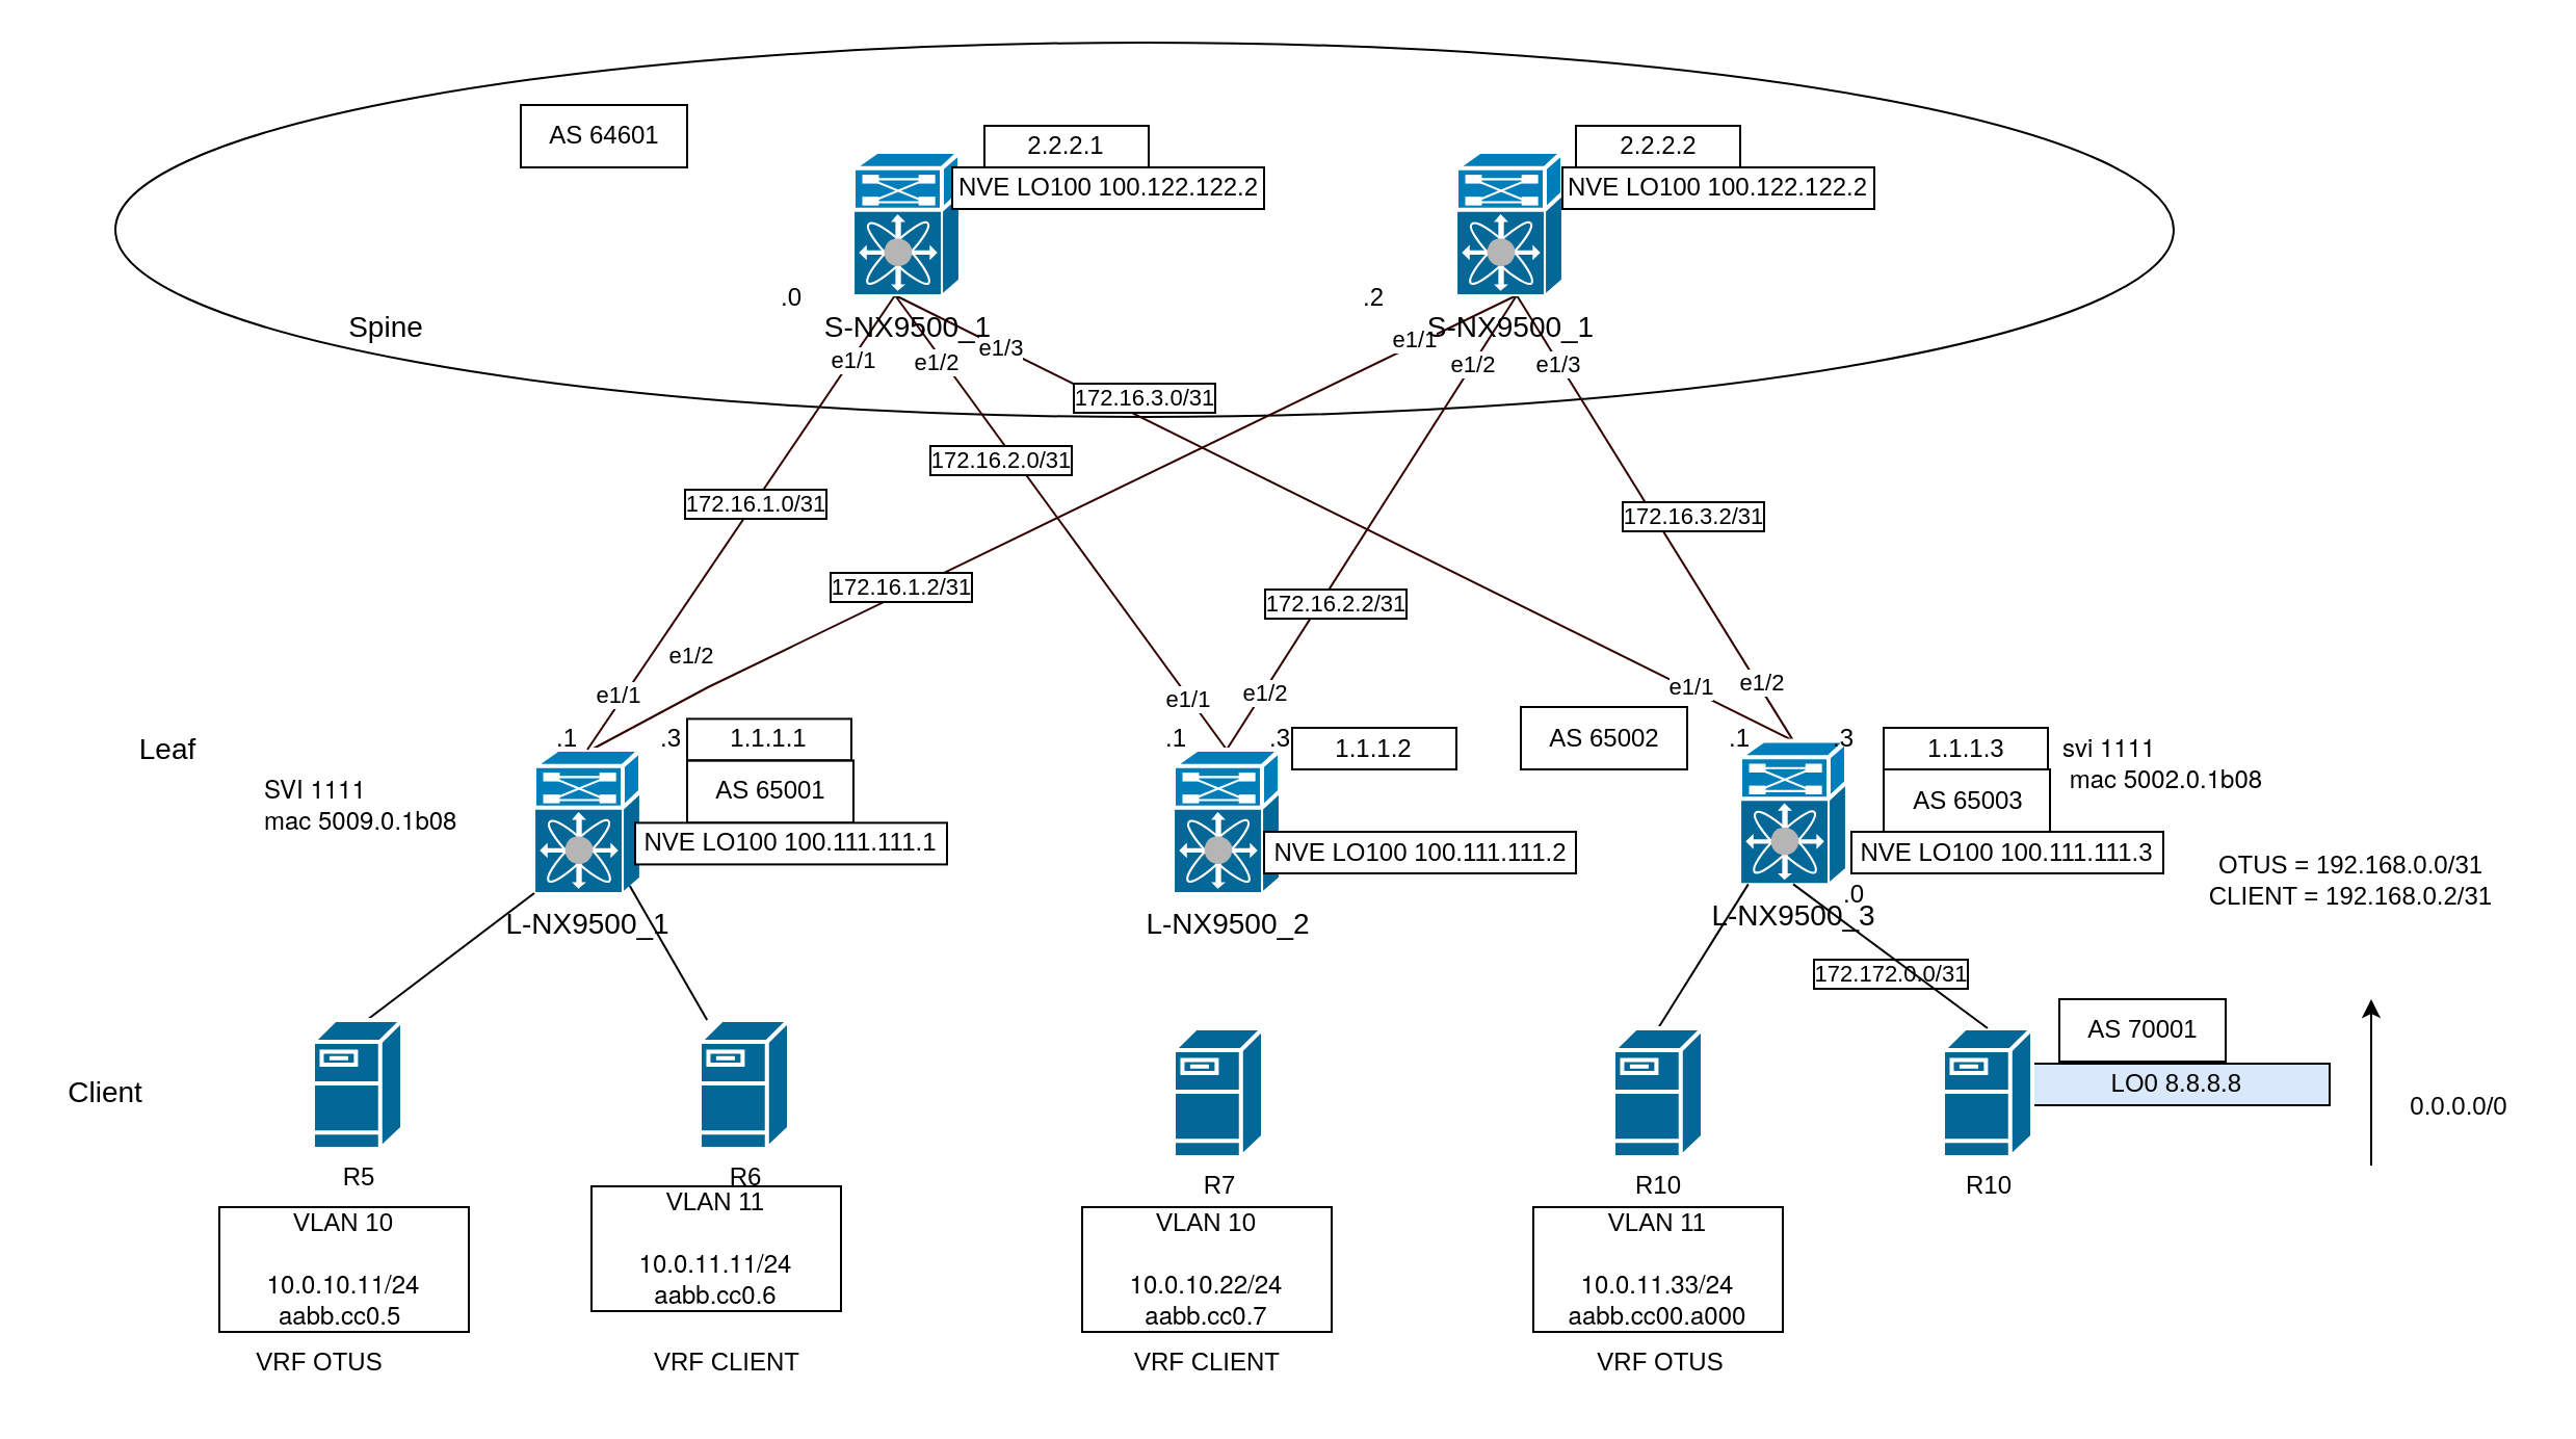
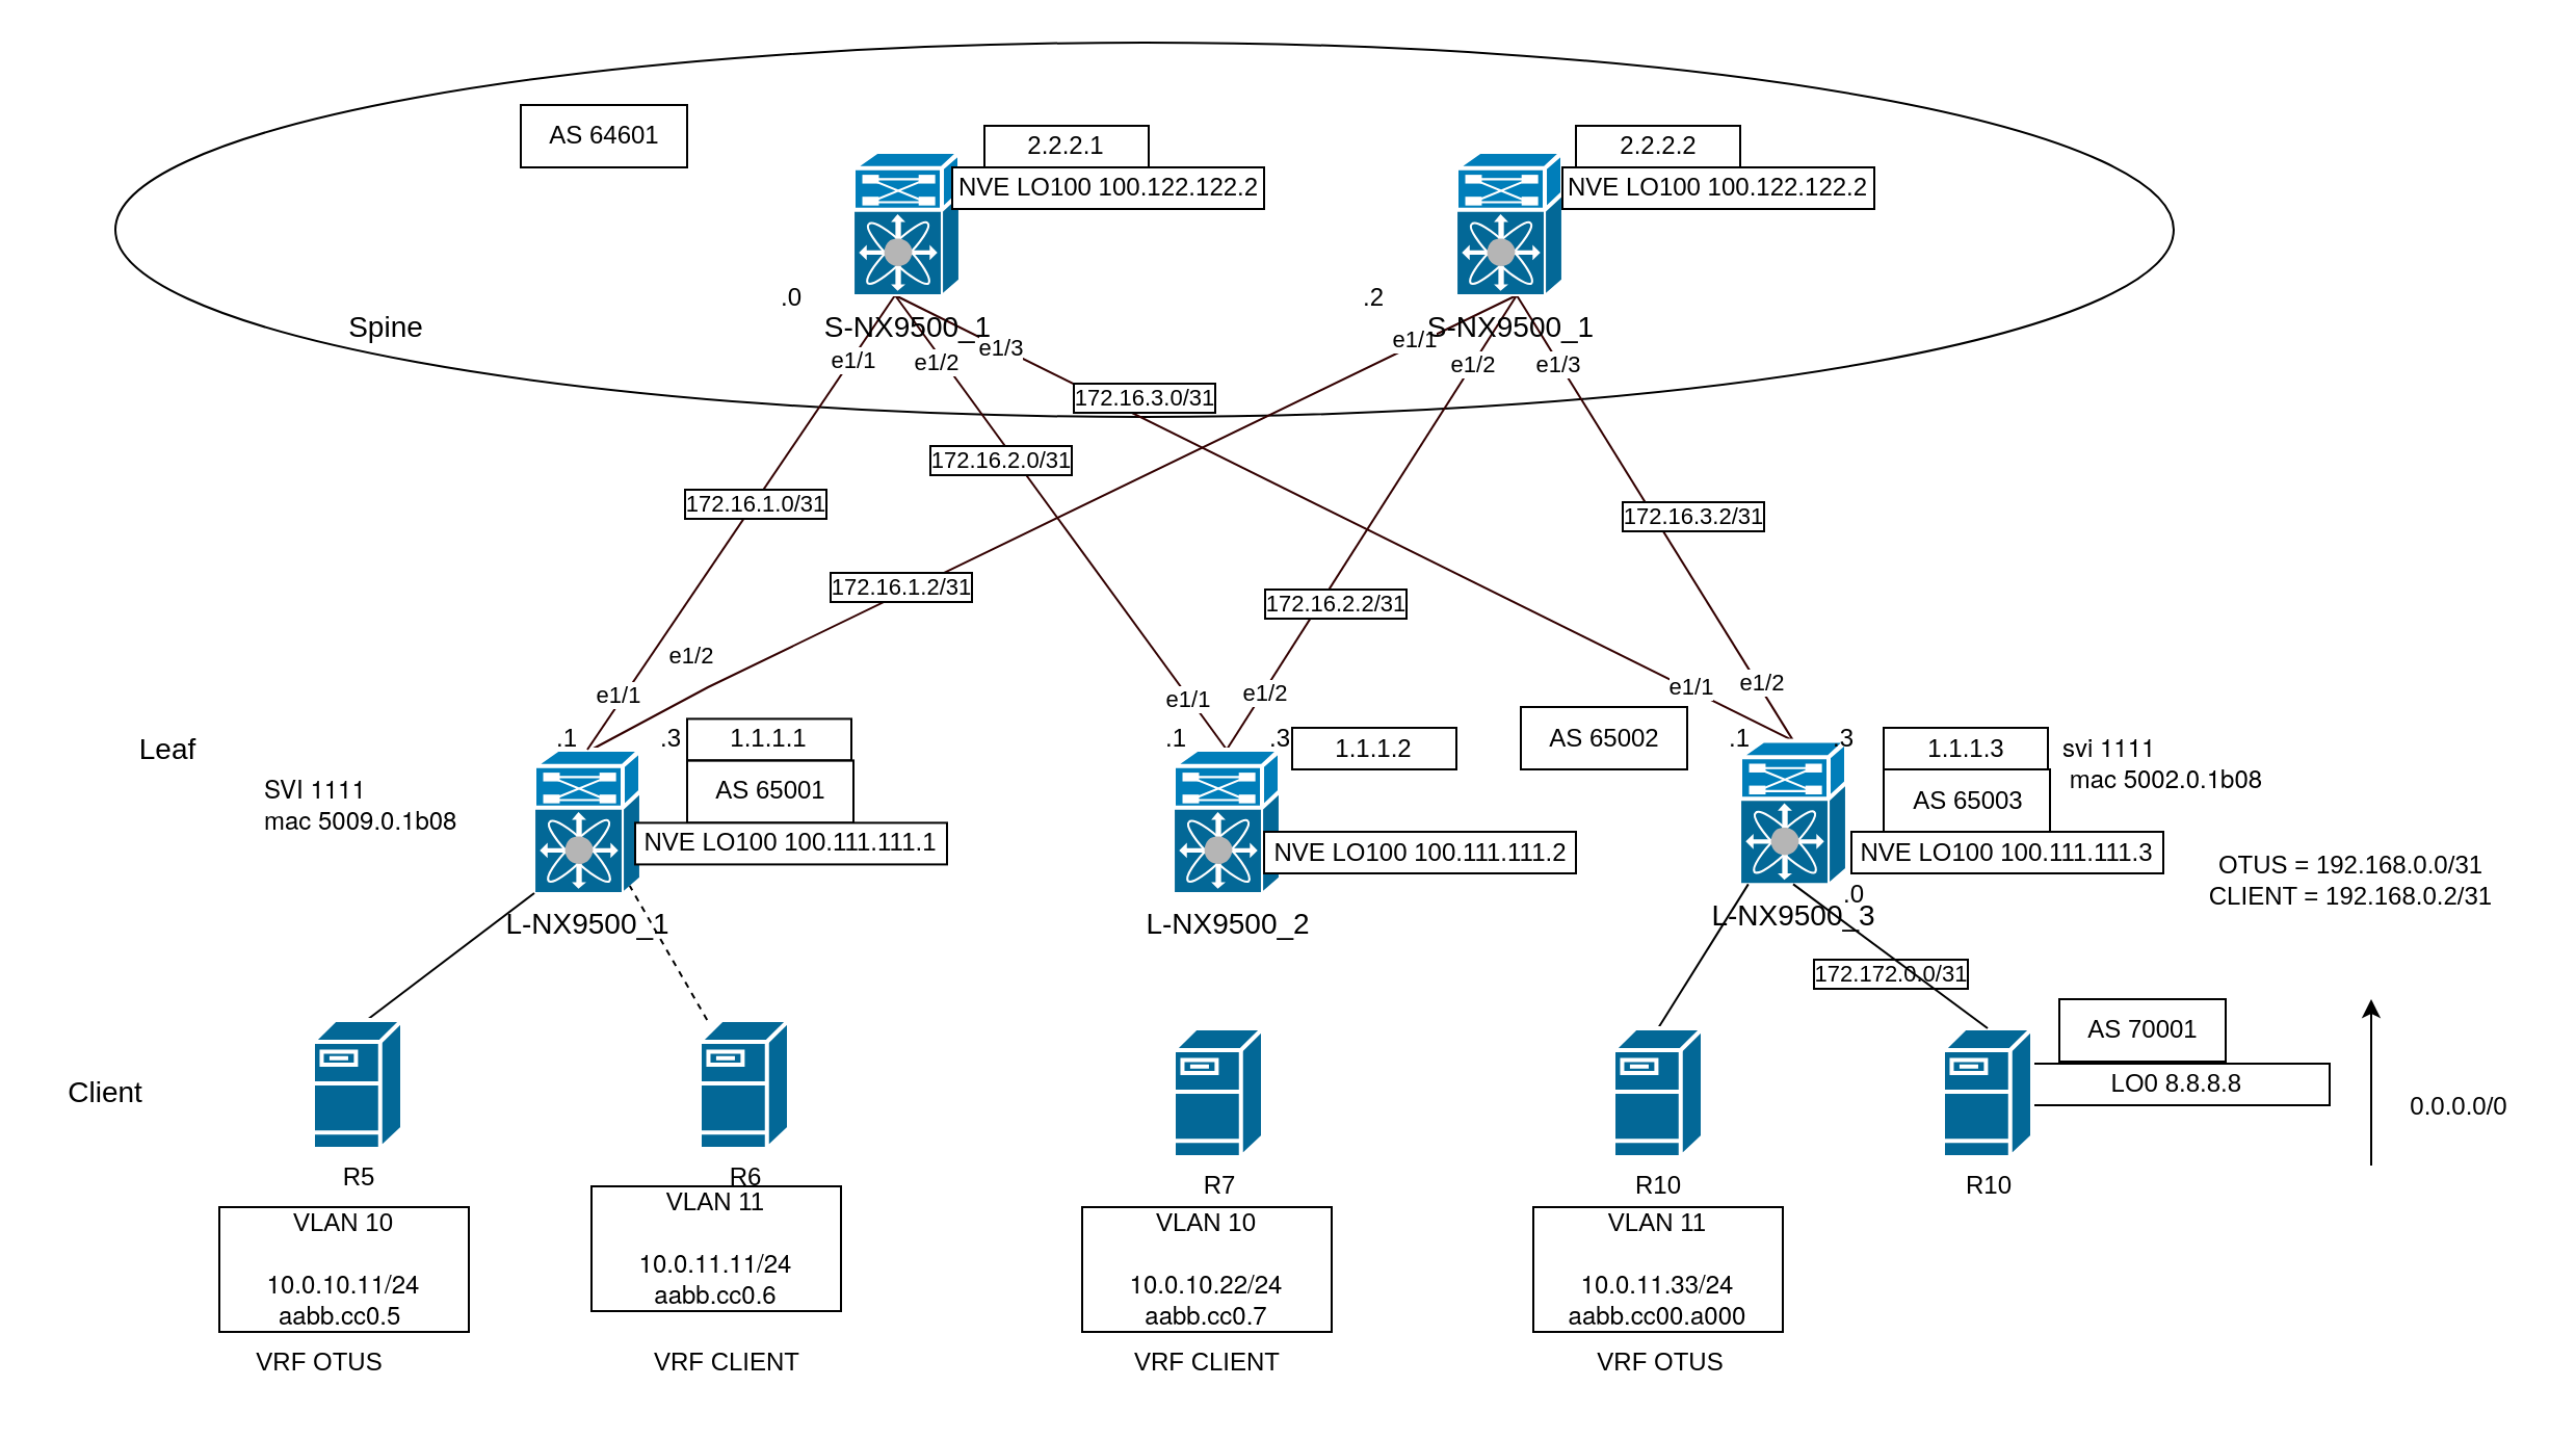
- <mxCell id="67" value="" style="endArrow=none;html=1;rounded=0;entryX=0.9;entryY=0.95;entryDx=0;entryDy=0;entryPerimeter=0;fontSize=14;" parent="1" source="66" target="6" edge="1"><mxGeometry width="50" height="50" relative="1" as="geometry"><mxPoint x="186" y="500" as="sourcePoint" /><mxPoint x="267" y="439" as="targetPoint" /></mxGeometry></mxCell>
+ <mxCell id="67" value="" style="endArrow=none;html=1;rounded=0;entryX=0.9;entryY=0.95;entryDx=0;entryDy=0;entryPerimeter=0;fontSize=14;dashed=1;" parent="1" source="66" target="6" edge="1"><mxGeometry width="50" height="50" relative="1" as="geometry"><mxPoint x="186" y="500" as="sourcePoint" /><mxPoint x="267" y="439" as="targetPoint" /></mxGeometry></mxCell>
- <mxCell id="71" value="&amp;nbsp;LO0 8.8.8.8" style="whiteSpace=wrap;html=1;fillColor=#dae8fc;" parent="1" vertex="1"><mxGeometry x="970" y="511" width="150" height="20" as="geometry" /></mxCell>
+ <mxCell id="71" value="&amp;nbsp;LO0 8.8.8.8" style="whiteSpace=wrap;html=1;" parent="1" vertex="1"><mxGeometry x="970" y="511" width="150" height="20" as="geometry" /></mxCell>
